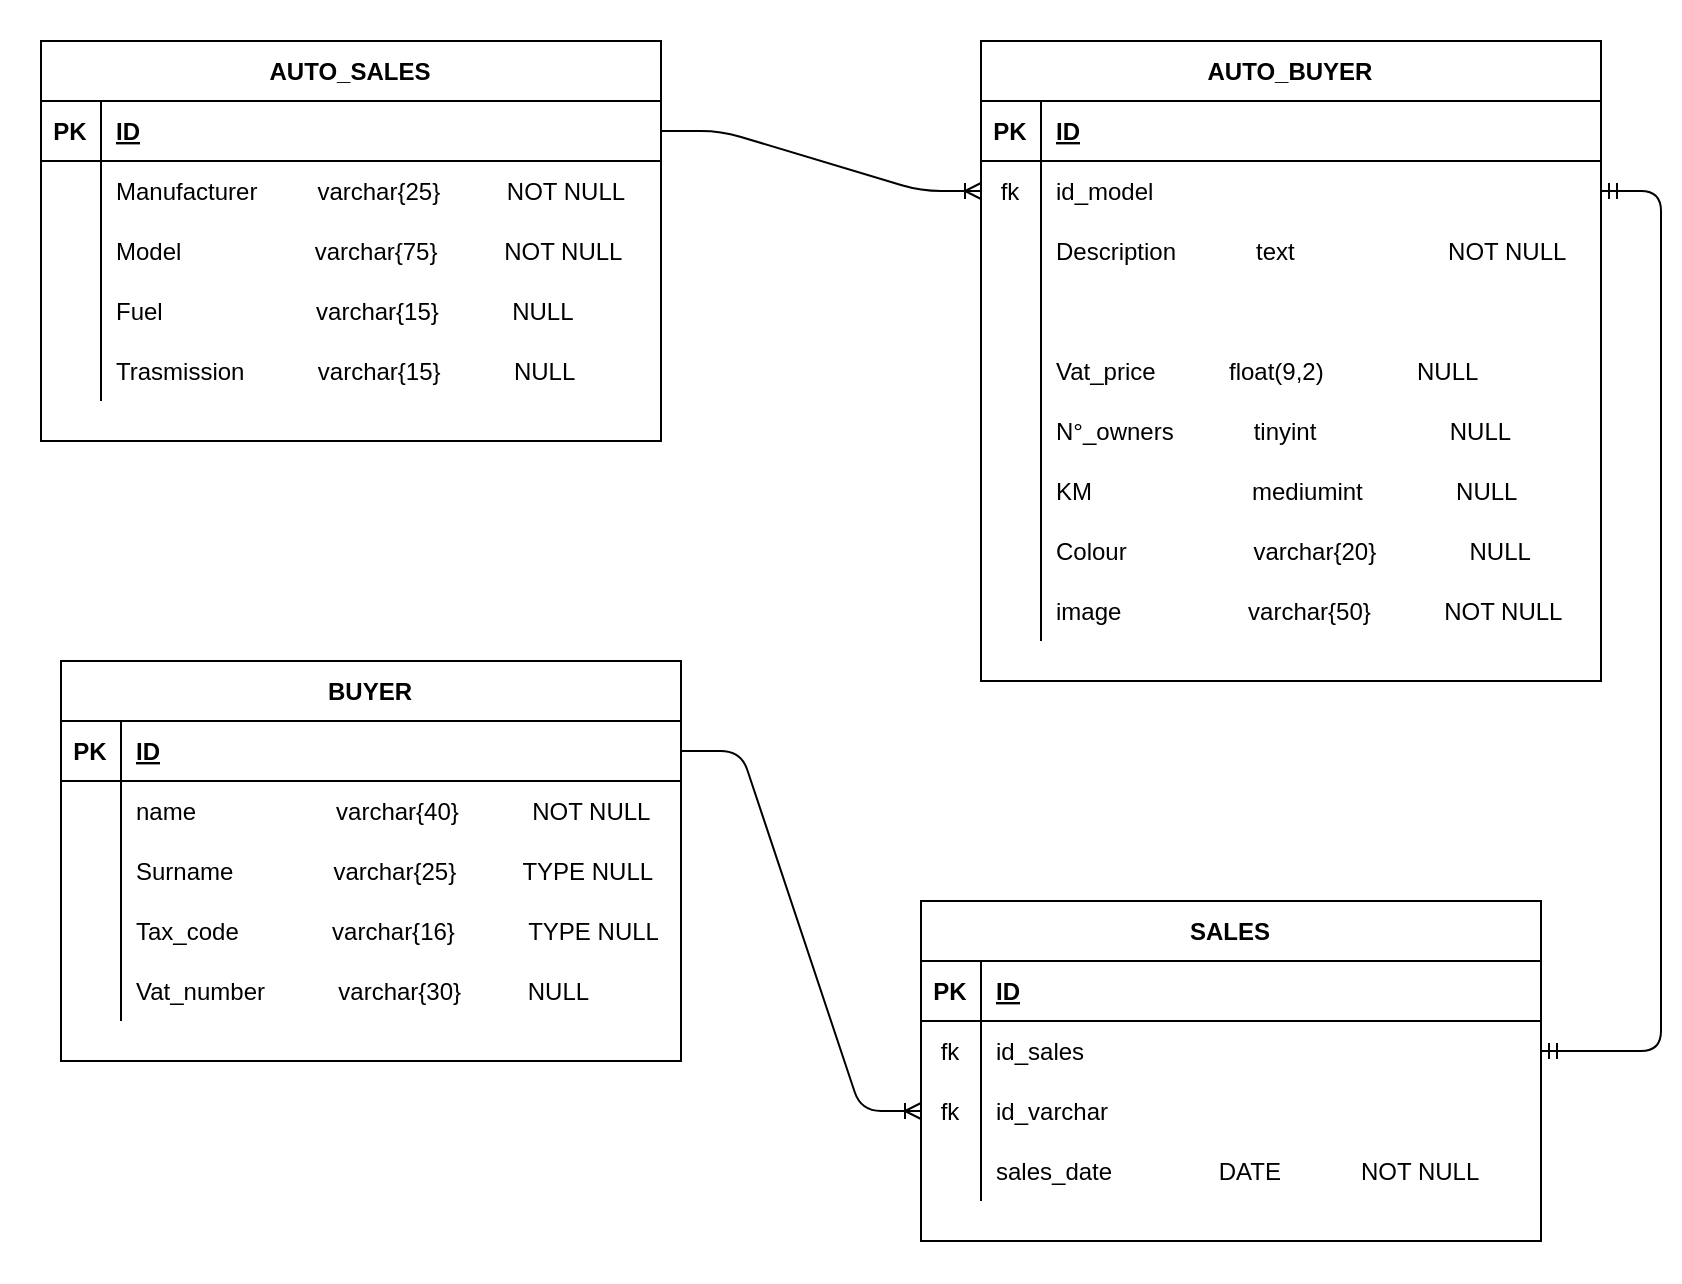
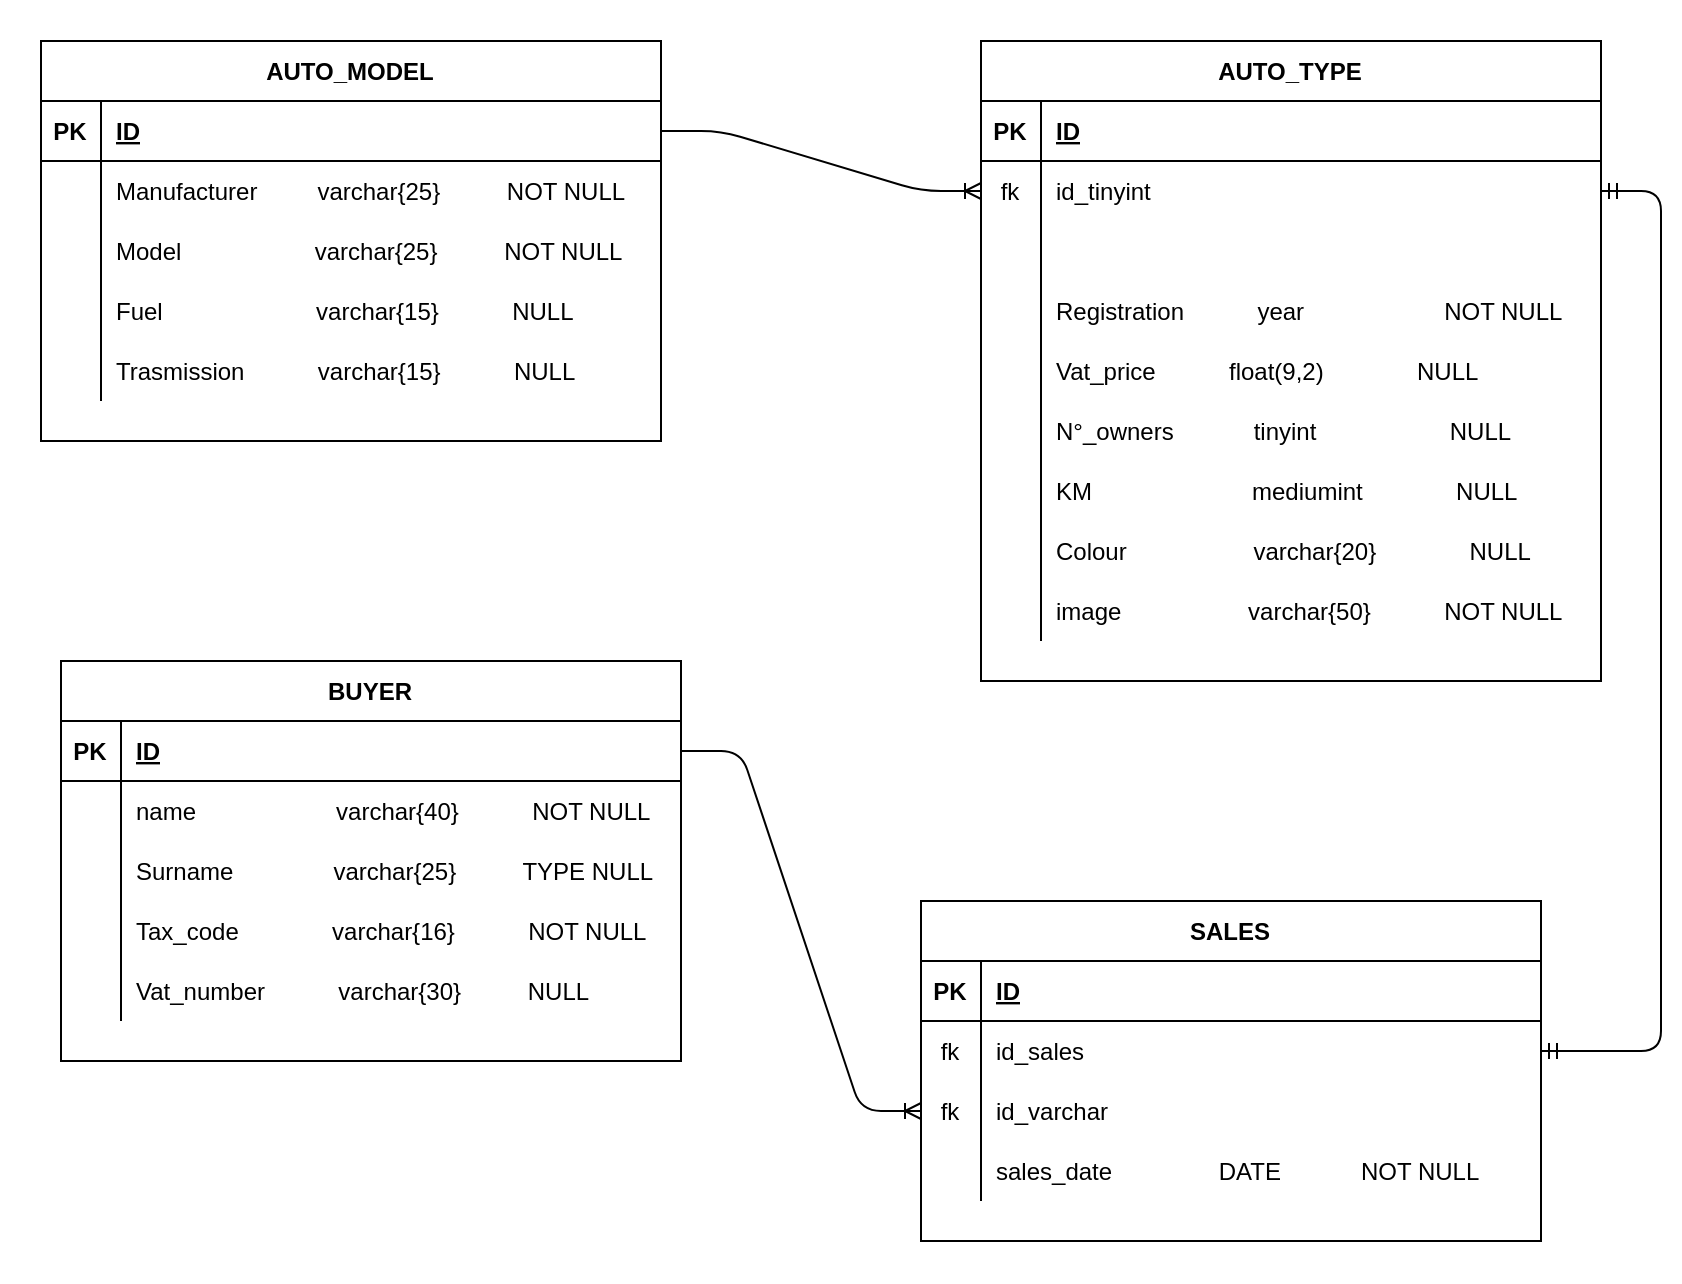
- <mxCell id="2" value="AUTO_SALES" style="shape=table;startSize=30;container=1;collapsible=1;childLayout=tableLayout;fixedRows=1;rowLines=0;fontStyle=1;align=center;resizeLast=1;" parent="1" vertex="1"><mxGeometry x="20" y="20" width="310" height="200" as="geometry" /></mxCell>
+ <mxCell id="2" value="AUTO_MODEL" style="shape=table;startSize=30;container=1;collapsible=1;childLayout=tableLayout;fixedRows=1;rowLines=0;fontStyle=1;align=center;resizeLast=1;" parent="1" vertex="1"><mxGeometry x="20" y="20" width="310" height="200" as="geometry" /></mxCell>
- <mxCell id="18" value="AUTO_BUYER" style="shape=table;startSize=30;container=1;collapsible=1;childLayout=tableLayout;fixedRows=1;rowLines=0;fontStyle=1;align=center;resizeLast=1;" vertex="1" parent="1"><mxGeometry x="490" y="20" width="310" height="320" as="geometry" /></mxCell>
+ <mxCell id="18" value="AUTO_TYPE" style="shape=table;startSize=30;container=1;collapsible=1;childLayout=tableLayout;fixedRows=1;rowLines=0;fontStyle=1;align=center;resizeLast=1;" vertex="1" parent="1"><mxGeometry x="490" y="20" width="310" height="320" as="geometry" /></mxCell>
- <mxCell id="24" value="id_model              " style="shape=partialRectangle;overflow=hidden;connectable=0;fillColor=none;top=0;left=0;bottom=0;right=0;align=left;spacingLeft=6;" vertex="1" parent="22"><mxGeometry x="30" width="280" height="30" as="geometry" /></mxCell>
+ <mxCell id="24" value="id_tinyint              " style="shape=partialRectangle;overflow=hidden;connectable=0;fillColor=none;top=0;left=0;bottom=0;right=0;align=left;spacingLeft=6;" vertex="1" parent="22"><mxGeometry x="30" width="280" height="30" as="geometry" /></mxCell>
- <mxCell id="27" value="Description            text                       NOT NULL" style="shape=partialRectangle;overflow=hidden;connectable=0;fillColor=none;top=0;left=0;bottom=0;right=0;align=left;spacingLeft=6;" vertex="1" parent="25"><mxGeometry x="30" width="280" height="30" as="geometry" /></mxCell>
- <mxCell id="11" value="Model                    varchar{75}          NOT NULL" style="shape=partialRectangle;overflow=hidden;connectable=0;fillColor=none;top=0;left=0;bottom=0;right=0;align=left;spacingLeft=6;" vertex="1" parent="9"><mxGeometry x="30" width="280" height="30" as="geometry" /></mxCell>
+ <mxCell id="11" value="Model                    varchar{25}          NOT NULL" style="shape=partialRectangle;overflow=hidden;connectable=0;fillColor=none;top=0;left=0;bottom=0;right=0;align=left;spacingLeft=6;" vertex="1" parent="9"><mxGeometry x="30" width="280" height="30" as="geometry" /></mxCell>
+ <mxCell id="30" value="Registration           year                     NOT NULL" style="shape=partialRectangle;overflow=hidden;connectable=0;fillColor=none;top=0;left=0;bottom=0;right=0;align=left;spacingLeft=6;" vertex="1" parent="28"><mxGeometry x="30" width="280" height="30" as="geometry" /></mxCell>
- <mxCell id="71" value="Tax_code              varchar{16}           TYPE NULL" style="shape=partialRectangle;overflow=hidden;connectable=0;fillColor=none;top=0;left=0;bottom=0;right=0;align=left;spacingLeft=6;" vertex="1" parent="69"><mxGeometry x="30" width="280" height="30" as="geometry" /></mxCell>
+ <mxCell id="71" value="Tax_code              varchar{16}           NOT NULL" style="shape=partialRectangle;overflow=hidden;connectable=0;fillColor=none;top=0;left=0;bottom=0;right=0;align=left;spacingLeft=6;" vertex="1" parent="69"><mxGeometry x="30" width="280" height="30" as="geometry" /></mxCell>
